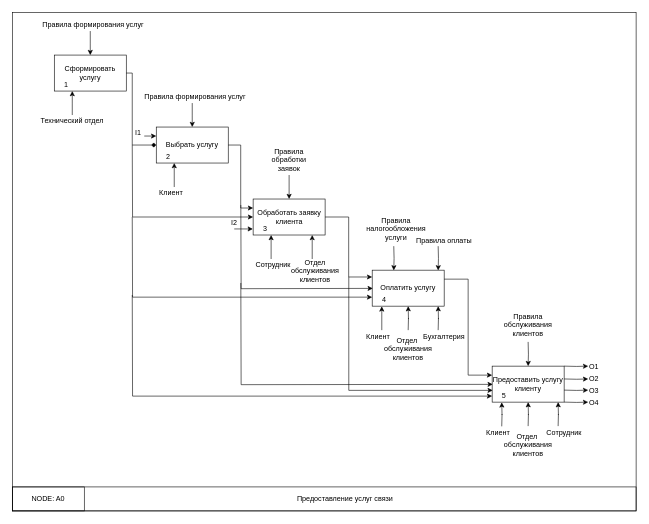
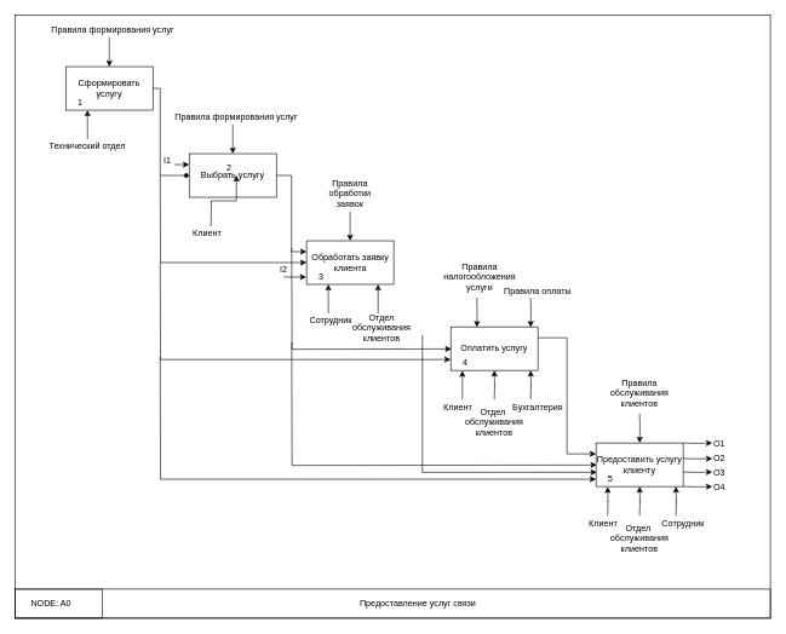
- <mxCell id="20" value="2" style="text;html=1;strokeColor=none;fillColor=none;align=center;verticalAlign=middle;whiteSpace=wrap;rounded=0;" vertex="1" parent="1"><mxGeometry x="260" y="251" width="40" height="20" as="geometry" /></mxCell>
+ <mxCell id="20" value="2" style="text;html=1;strokeColor=none;fillColor=none;align=center;verticalAlign=middle;whiteSpace=wrap;rounded=0;" vertex="1" parent="1"><mxGeometry x="295" y="221" width="40" height="20" as="geometry" /></mxCell>
- <mxCell id="25" style="edgeStyle=orthogonalEdgeStyle;rounded=0;orthogonalLoop=1;jettySize=auto;html=1;exitX=1;exitY=0.5;exitDx=0;exitDy=0;startArrow=none;startFill=0;endArrow=classic;endFill=1;entryX=0;entryY=0.19;entryDx=0;entryDy=0;entryPerimeter=0;" edge="1" parent="1" source="26" target="38"><mxGeometry relative="1" as="geometry"><mxPoint x="579.81" y="360.857" as="targetPoint" /></mxGeometry></mxCell>
- <mxCell id="5" value="NODE: A0" style="text;html=1;strokeColor=none;fillColor=none;align=center;verticalAlign=middle;whiteSpace=wrap;rounded=0;" vertex="1" parent="1"><mxGeometry x="45" y="821" width="70" height="20" as="geometry" /></mxCell>
+ <mxCell id="5" value="NODE: A0" style="text;html=1;strokeColor=none;fillColor=none;align=center;verticalAlign=middle;whiteSpace=wrap;rounded=0;" vertex="1" parent="1"><mxGeometry x="35" y="821" width="70" height="20" as="geometry" /></mxCell>
